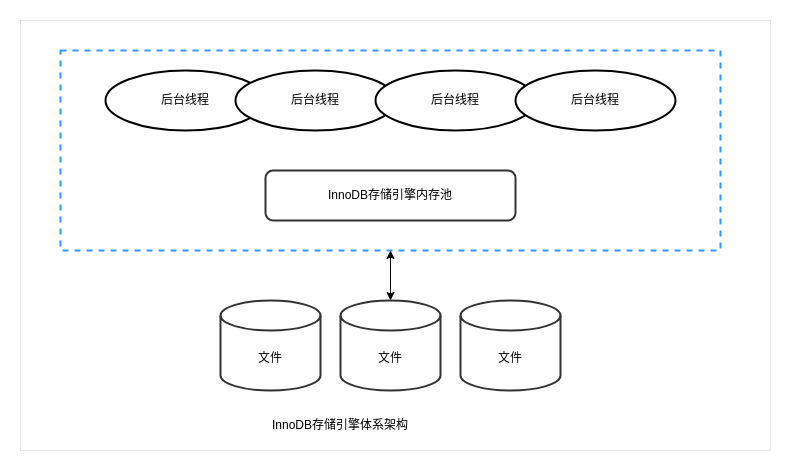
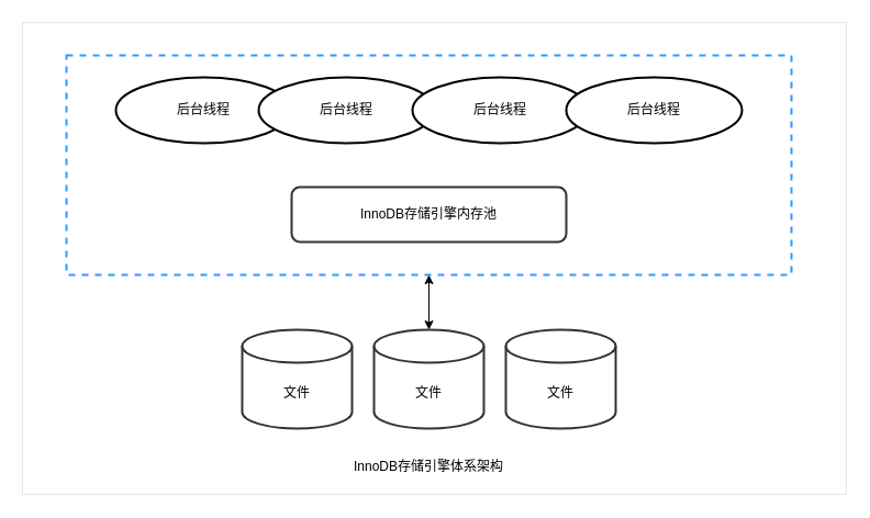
- <mxCell id="15" value="InnoDB存储引擎体系架构" style="text;html=1;strokeColor=none;fillColor=none;align=center;verticalAlign=middle;whiteSpace=wrap;rounded=0;fontSize=12;" vertex="1" parent="1"><mxGeometry x="250" y="410" width="180" height="30" as="geometry" /></mxCell>
+ <mxCell id="15" value="InnoDB存储引擎体系架构" style="text;html=1;strokeColor=none;fillColor=none;align=center;verticalAlign=middle;whiteSpace=wrap;rounded=0;fontSize=12;" vertex="1" parent="1"><mxGeometry x="300" y="410" width="180" height="30" as="geometry" /></mxCell>
